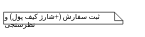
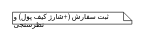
- <mxCell id="2" value="ثبت سفارش (+شارژ کیف پول) و نظرسنجی" style="shape=note;whiteSpace=wrap;html=1;size=14;verticalAlign=top;align=left;spacingTop=-6;rounded=0;shadow=0;comic=0;labelBackgroundColor=none;strokeWidth=1;fontFamily=Verdana;fontSize=12" vertex="1" parent="1"><mxGeometry x="5" y="20" width="200" height="20" as="geometry" /></mxCell>
+ <mxCell id="2" value="ثبت سفارش (+شارژ کیف پول) و نظرسنجی" style="shape=note;whiteSpace=wrap;html=1;size=14;verticalAlign=top;align=left;spacingTop=-6;rounded=0;shadow=0;comic=0;labelBackgroundColor=none;strokeWidth=1;fontFamily=Verdana;fontSize=12" vertex="1" parent="1"><mxGeometry width="200" height="20" as="geometry" x="20" y="20" /></mxCell>
